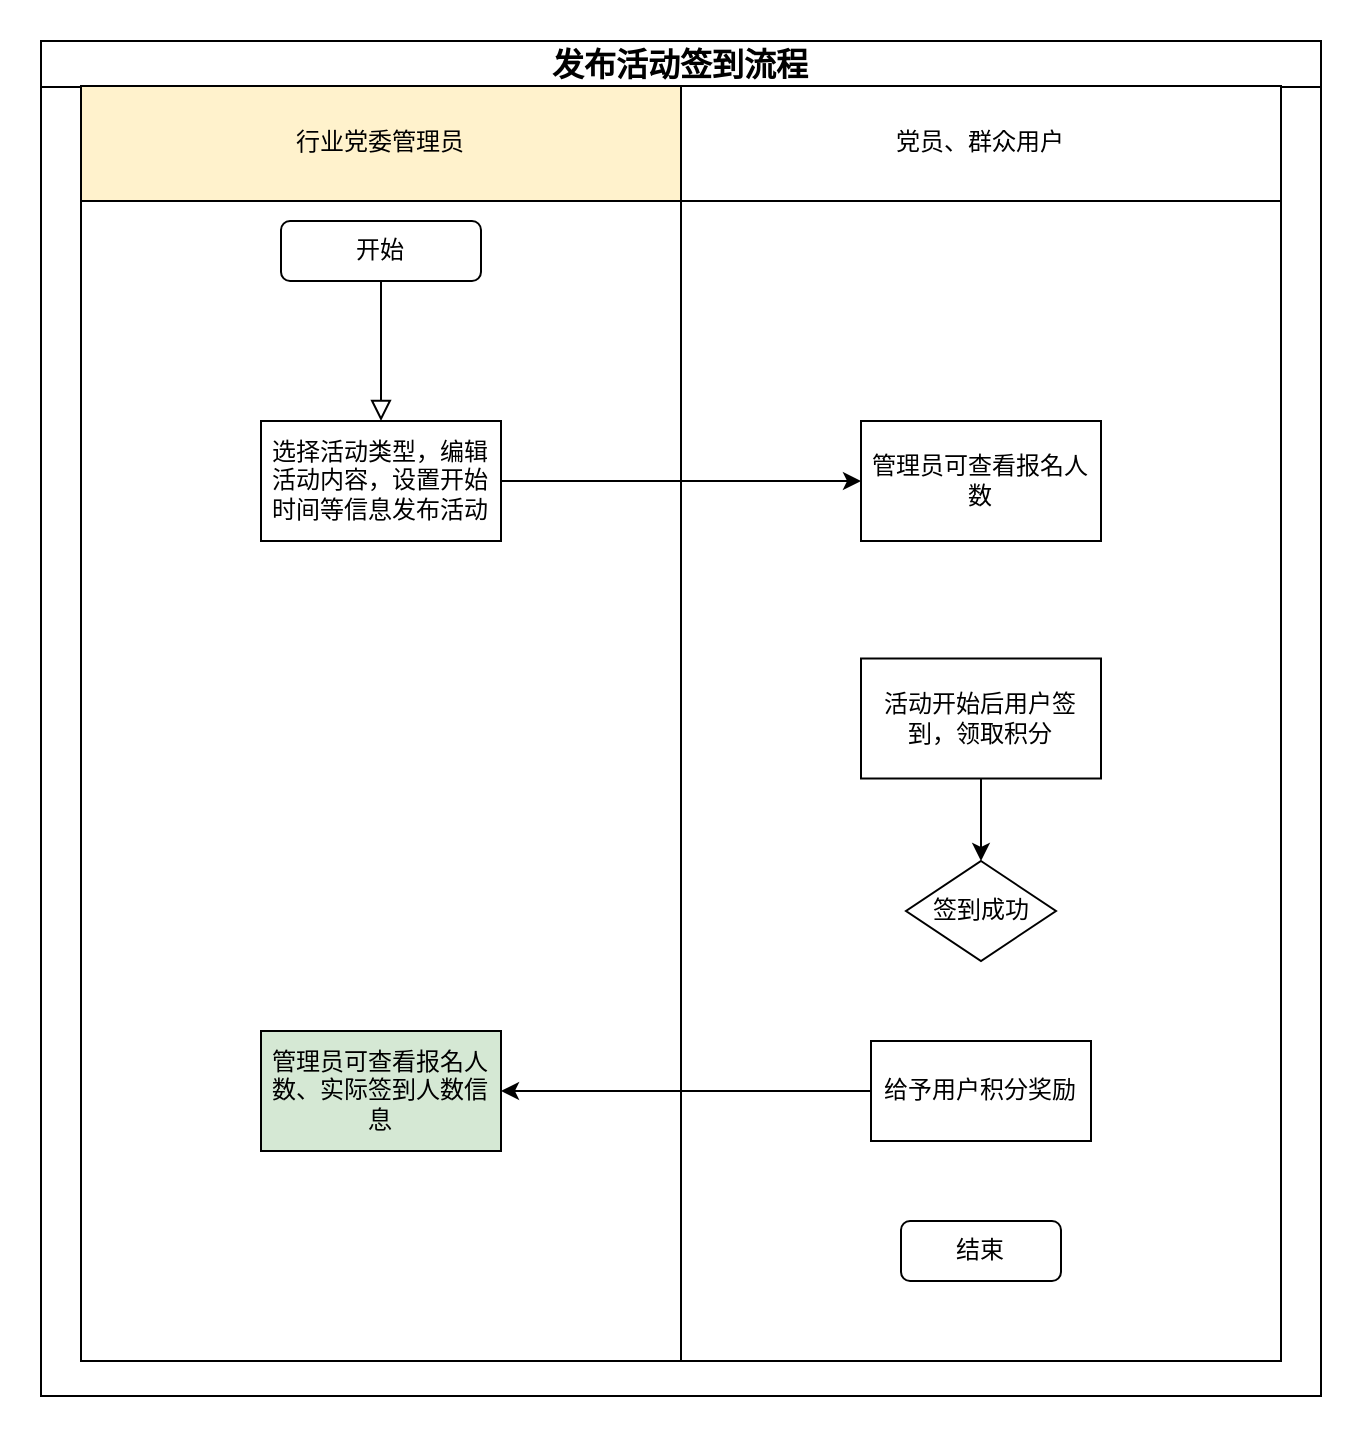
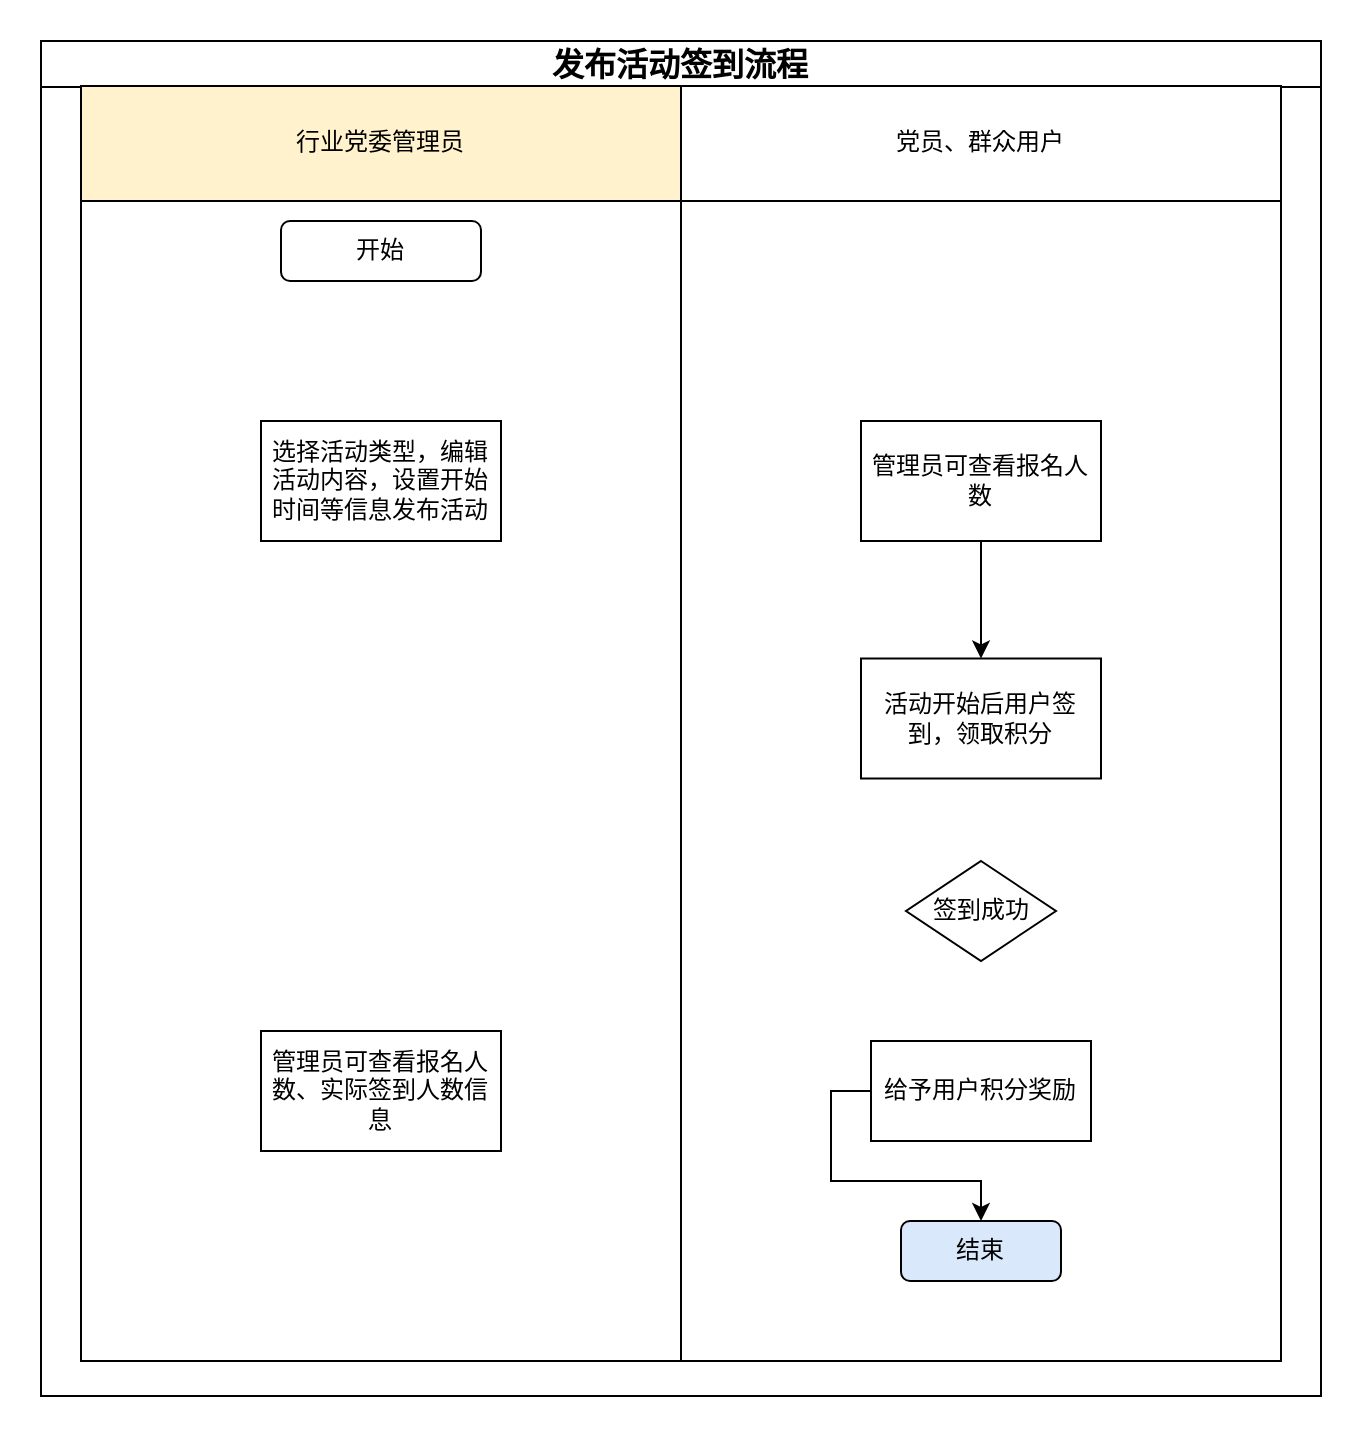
- <mxCell id="7" value="" style="rounded=0;html=1;jettySize=auto;orthogonalLoop=1;fontSize=11;endArrow=block;endFill=0;endSize=8;strokeWidth=1;shadow=0;labelBackgroundColor=none;edgeStyle=orthogonalEdgeStyle;entryX=0.5;entryY=0;entryDx=0;entryDy=0;" edge="1" parent="2" source="8" target="9"><mxGeometry relative="1" as="geometry"><mxPoint x="170" y="180" as="targetPoint" /></mxGeometry></mxCell>
- <mxCell id="10" value="" style="edgeStyle=orthogonalEdgeStyle;rounded=0;orthogonalLoop=1;jettySize=auto;html=1;entryX=0;entryY=0.5;entryDx=0;entryDy=0;exitX=1;exitY=0.5;exitDx=0;exitDy=0;" edge="1" parent="2" source="9" target="16"><mxGeometry relative="1" as="geometry"><mxPoint x="400" y="338.75" as="targetPoint" /></mxGeometry></mxCell>
+ <mxCell id="15" value="" style="edgeStyle=orthogonalEdgeStyle;rounded=0;orthogonalLoop=1;jettySize=auto;html=1;" edge="1" parent="2" source="16" target="18"><mxGeometry relative="1" as="geometry" /></mxCell>
- <mxCell id="17" style="edgeStyle=orthogonalEdgeStyle;rounded=0;orthogonalLoop=1;jettySize=auto;html=1;exitX=0.5;exitY=1;exitDx=0;exitDy=0;entryX=0.5;entryY=0;entryDx=0;entryDy=0;" edge="1" parent="2" source="18" target="11"><mxGeometry relative="1" as="geometry" /></mxCell>
- <mxCell id="19" value="管理员可查看报名人数、实际签到人数信息" style="rounded=0;whiteSpace=wrap;html=1;fillColor=#d5e8d4;" vertex="1" parent="2"><mxGeometry x="110" y="495" width="120" height="60" as="geometry" /></mxCell>
+ <mxCell id="19" value="管理员可查看报名人数、实际签到人数信息" style="rounded=0;whiteSpace=wrap;html=1;" vertex="1" parent="2"><mxGeometry x="110" y="495" width="120" height="60" as="geometry" /></mxCell>
- <mxCell id="13" style="edgeStyle=orthogonalEdgeStyle;rounded=0;orthogonalLoop=1;jettySize=auto;html=1;exitX=0;exitY=0.5;exitDx=0;exitDy=0;entryX=1;entryY=0.5;entryDx=0;entryDy=0;" edge="1" parent="2" source="14" target="19"><mxGeometry relative="1" as="geometry" /></mxCell>
+ <mxCell id="13" style="edgeStyle=orthogonalEdgeStyle;rounded=0;orthogonalLoop=1;jettySize=auto;html=1;exitX=0;exitY=0.5;exitDx=0;exitDy=0;" edge="1" parent="2" source="14" target="12"><mxGeometry relative="1" as="geometry" /></mxCell>
- <mxCell id="12" value="结束" style="rounded=1;whiteSpace=wrap;html=1;" vertex="1" parent="2"><mxGeometry x="430" y="590" width="80" height="30" as="geometry" /></mxCell>
+ <mxCell id="12" value="结束" style="rounded=1;whiteSpace=wrap;html=1;fillColor=#dae8fc;" vertex="1" parent="2"><mxGeometry x="430" y="590" width="80" height="30" as="geometry" /></mxCell>
